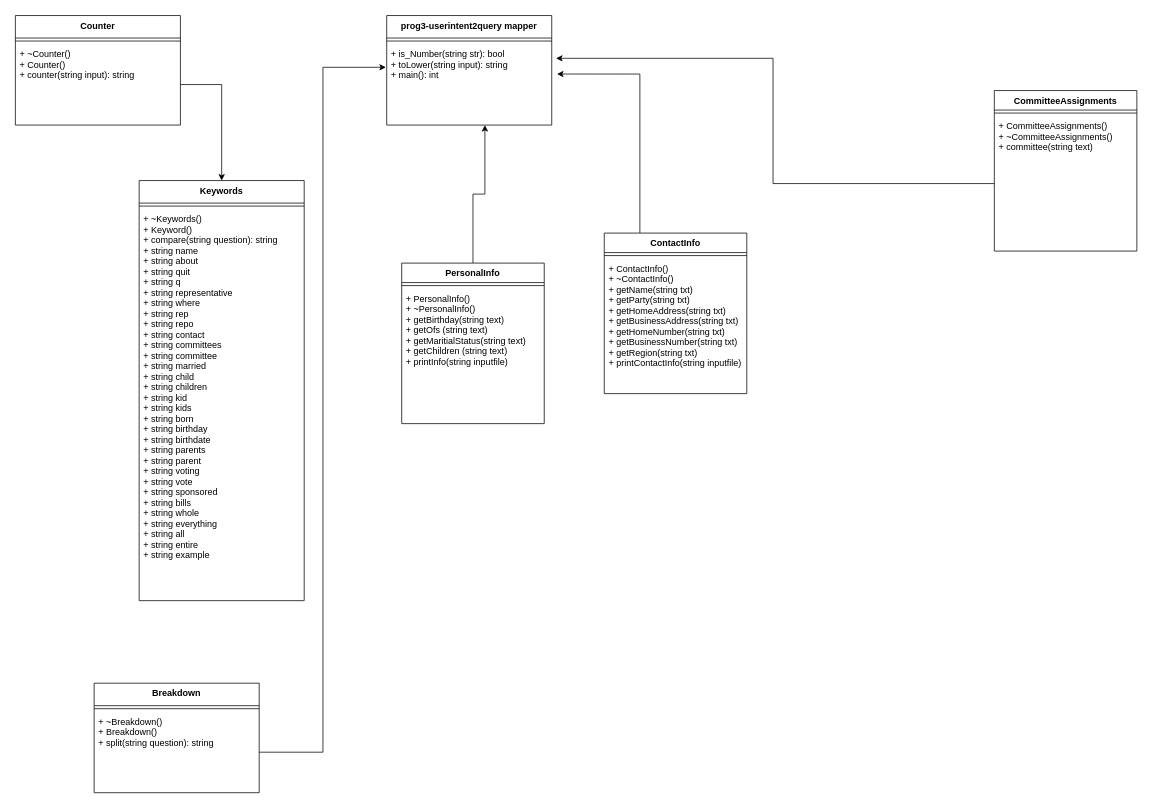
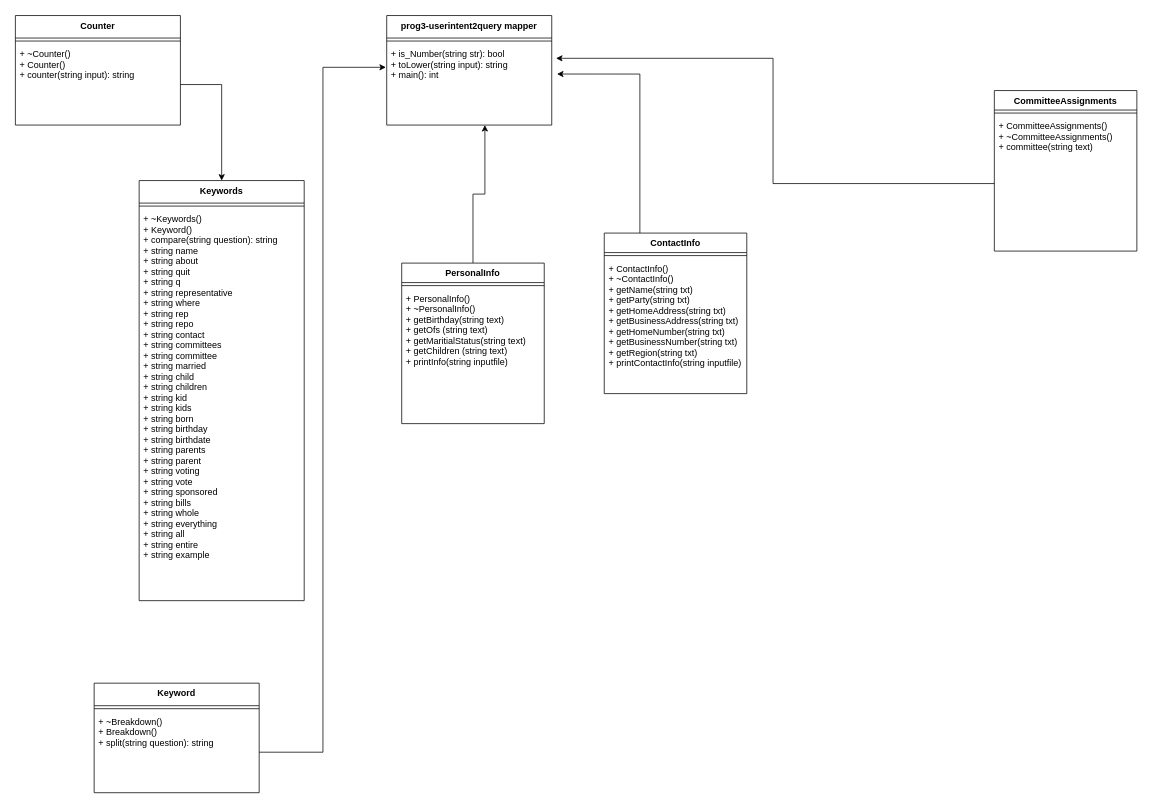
- <mxCell id="24" value="Breakdown" style="swimlane;fontStyle=1;align=center;verticalAlign=top;childLayout=stackLayout;horizontal=1;startSize=30;horizontalStack=0;resizeParent=1;resizeParentMax=0;resizeLast=0;collapsible=1;marginBottom=0;" vertex="1" parent="1"><mxGeometry x="125" y="910" width="220" height="146" as="geometry" /></mxCell>
+ <mxCell id="24" value="Keyword" style="swimlane;fontStyle=1;align=center;verticalAlign=top;childLayout=stackLayout;horizontal=1;startSize=30;horizontalStack=0;resizeParent=1;resizeParentMax=0;resizeLast=0;collapsible=1;marginBottom=0;" vertex="1" parent="1"><mxGeometry x="125" y="910" width="220" height="146" as="geometry" /></mxCell>
